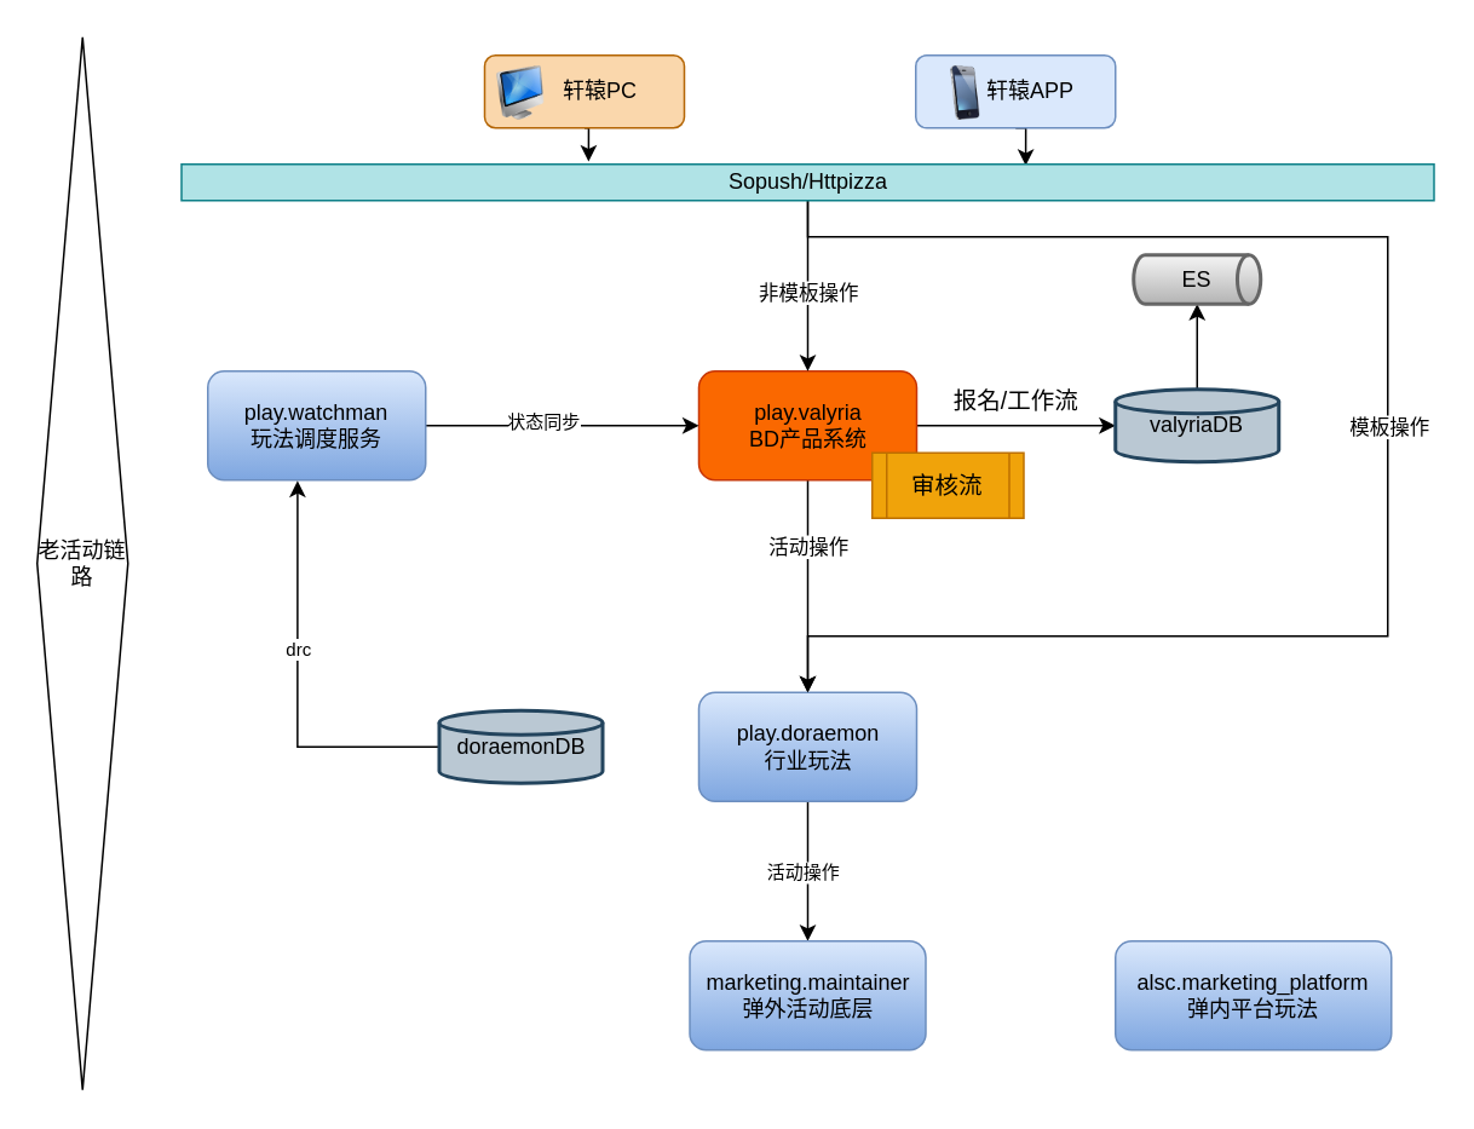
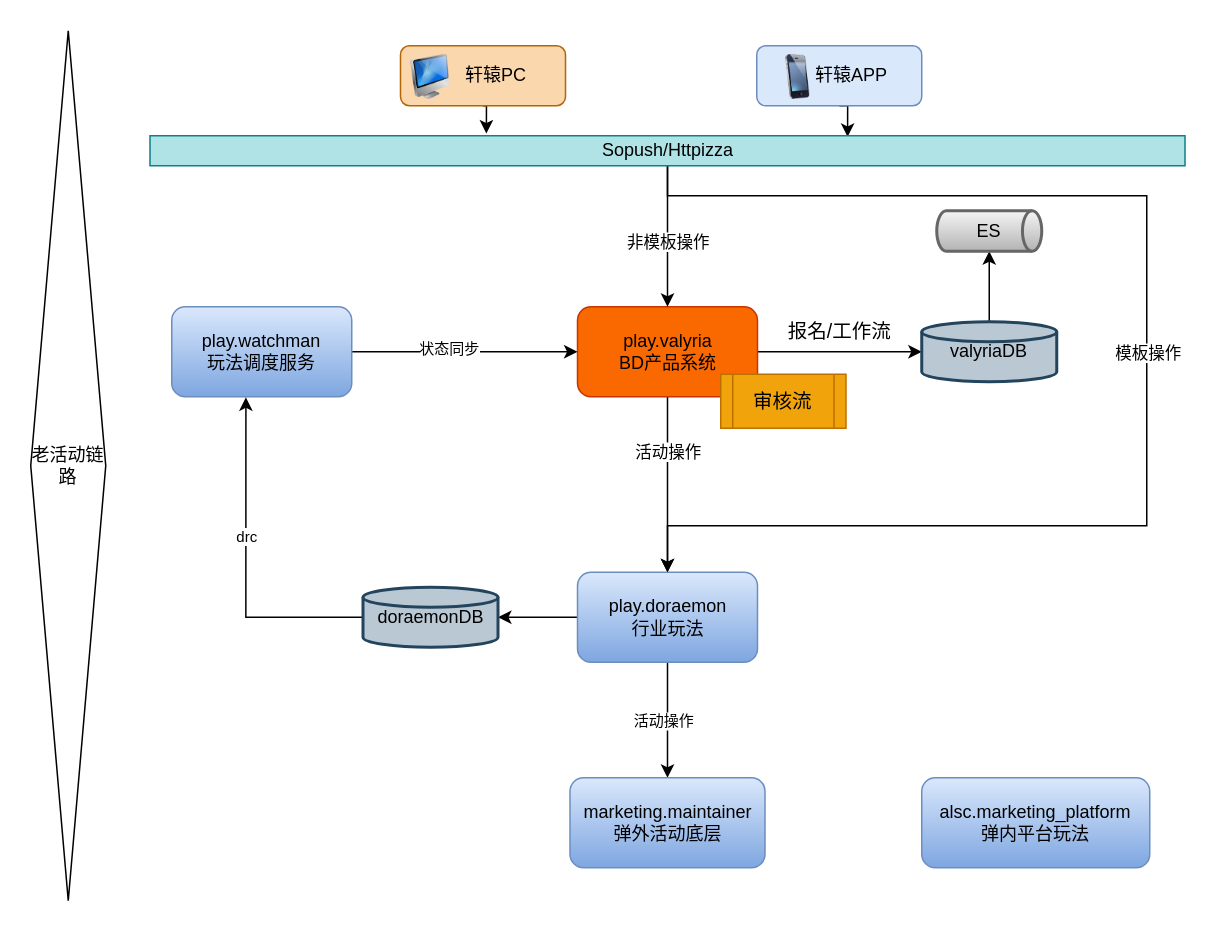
+ <mxCell id="9" style="edgeStyle=orthogonalEdgeStyle;rounded=0;orthogonalLoop=1;jettySize=auto;html=1;exitX=0;exitY=0.5;exitDx=0;exitDy=0;fontSize=10;fontColor=#000000;startArrow=none;startFill=0;" edge="1" parent="1" source="12" target="31"><mxGeometry relative="1" as="geometry" /></mxCell>
